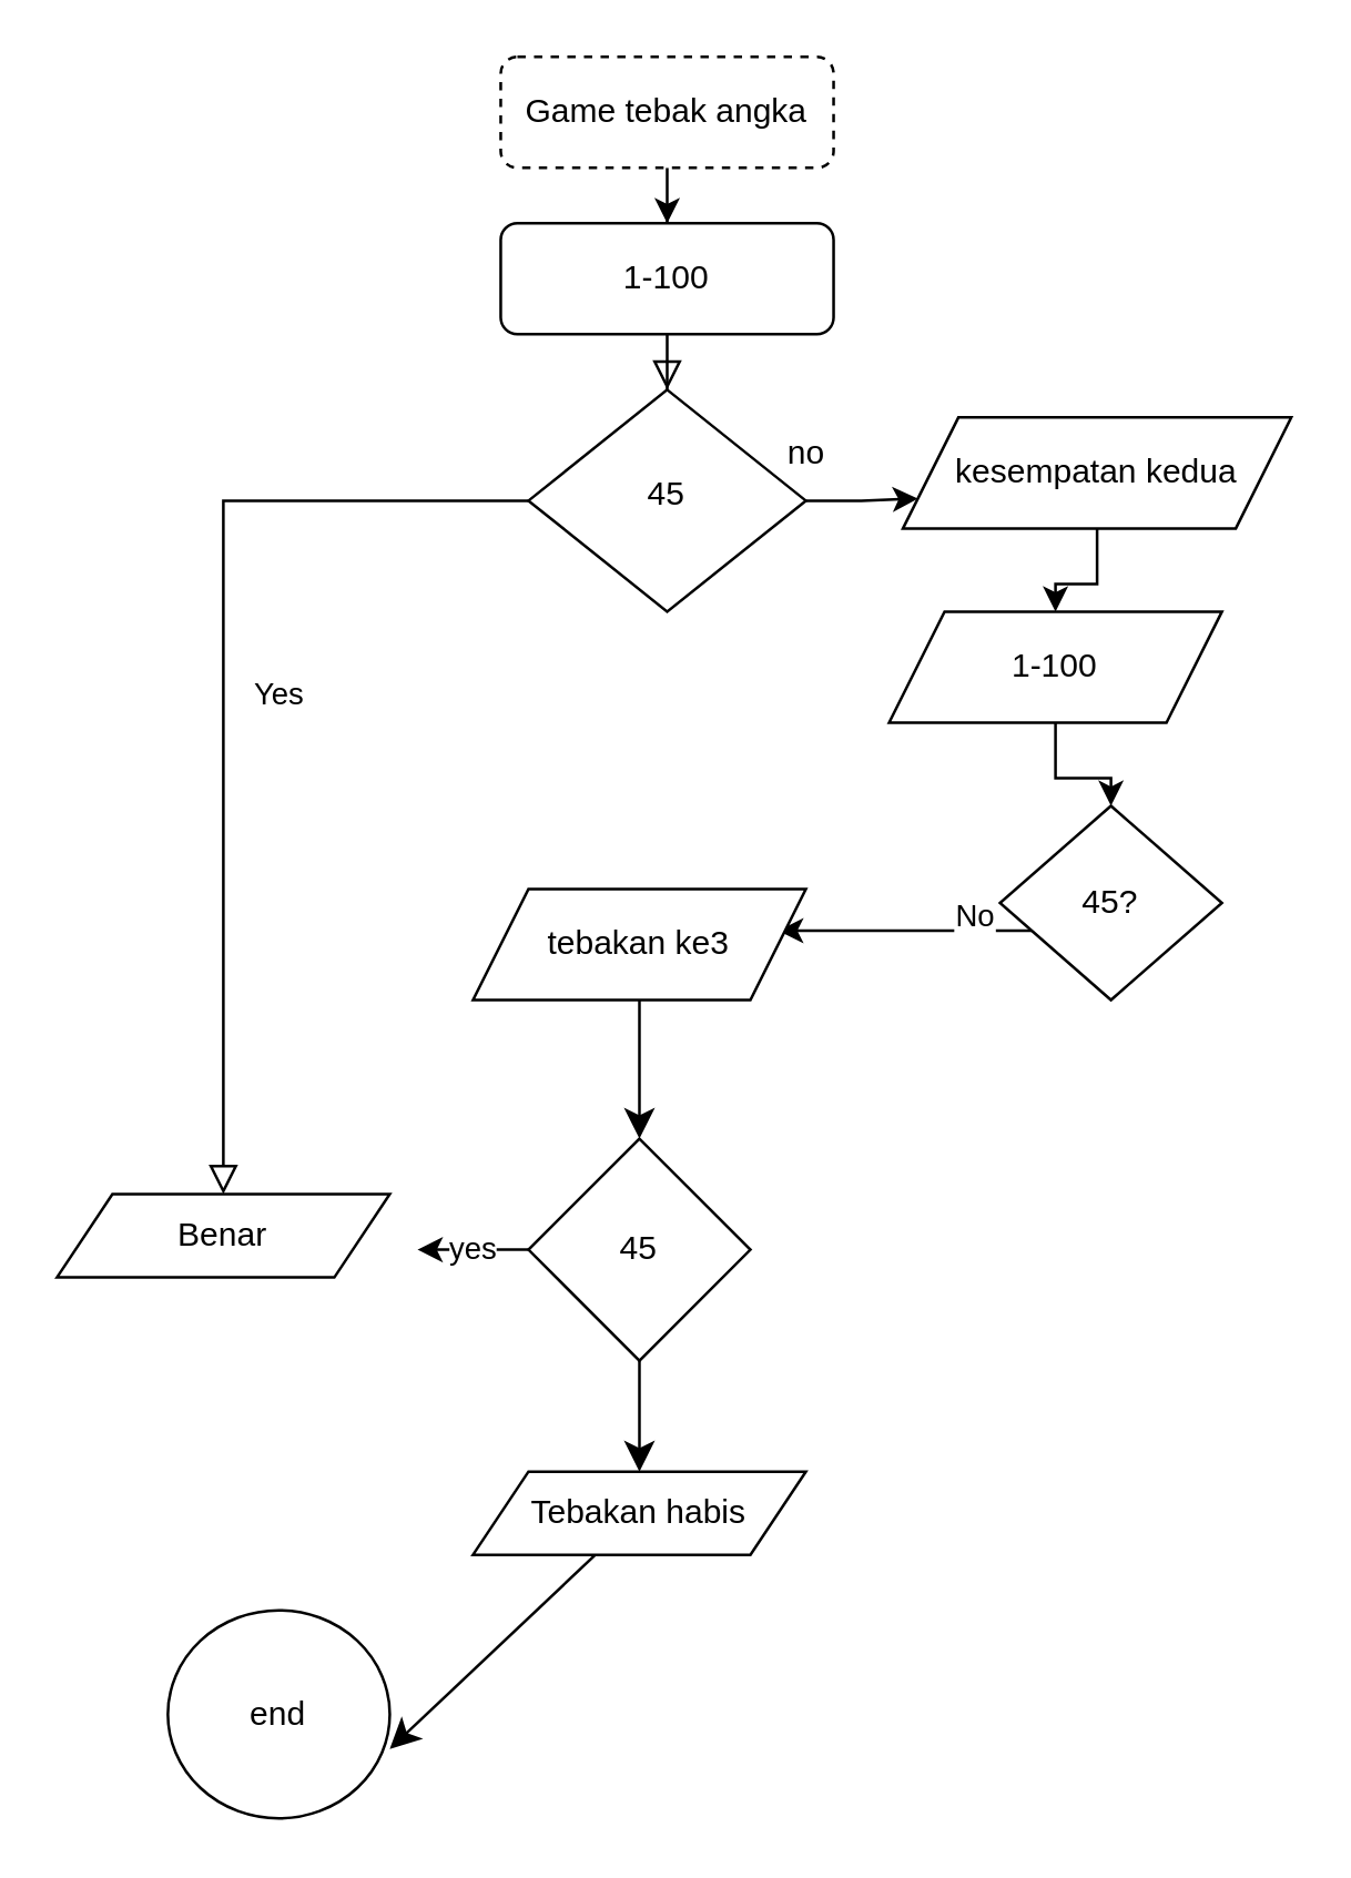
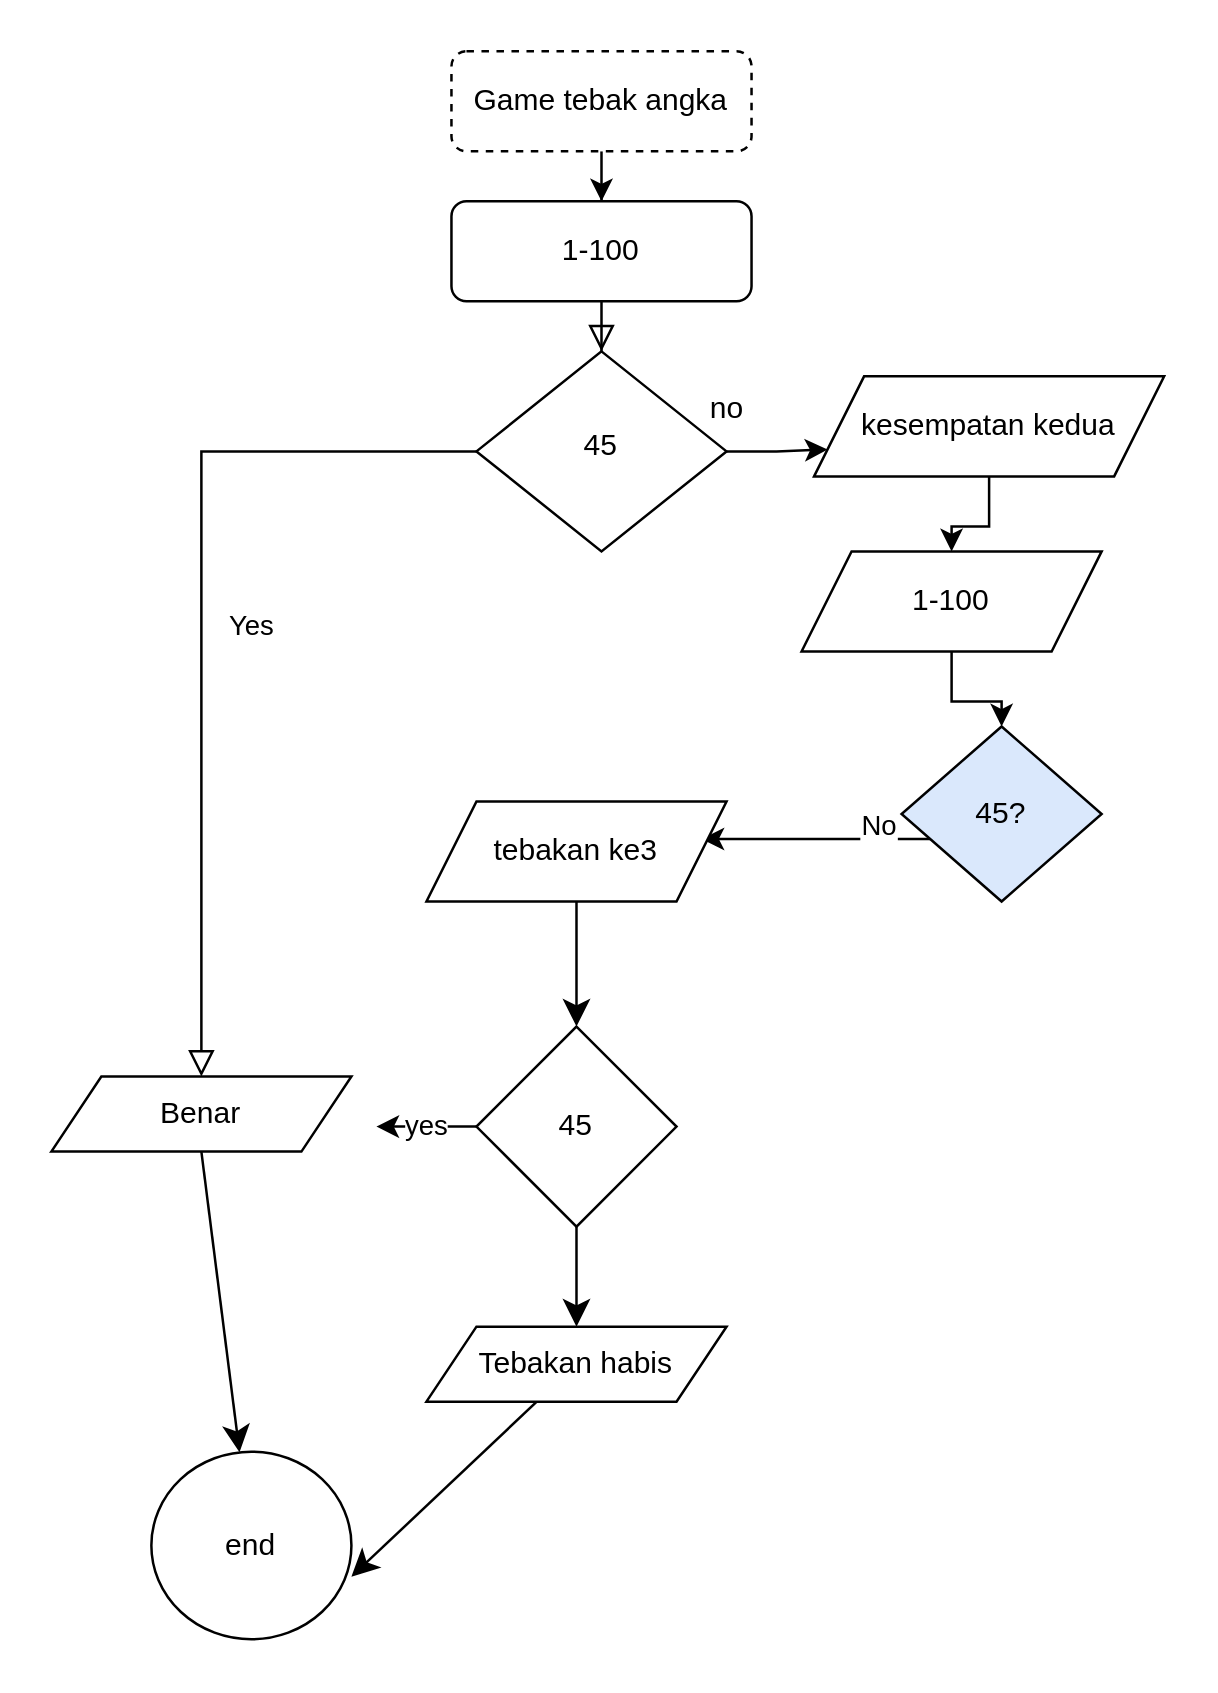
- <mxCell id="15" value="&lt;font style=&quot;vertical-align: inherit;&quot;&gt;&lt;font style=&quot;vertical-align: inherit;&quot;&gt;45?&lt;/font&gt;&lt;/font&gt;" style="rhombus;whiteSpace=wrap;html=1;" parent="1" vertex="1"><mxGeometry x="360" y="290" width="80" height="70" as="geometry" /></mxCell>
+ <mxCell id="15" value="&lt;font style=&quot;vertical-align: inherit;&quot;&gt;&lt;font style=&quot;vertical-align: inherit;&quot;&gt;45?&lt;/font&gt;&lt;/font&gt;" style="rhombus;whiteSpace=wrap;html=1;fillColor=#dae8fc;" parent="1" vertex="1"><mxGeometry x="360" y="290" width="80" height="70" as="geometry" /></mxCell>
+ <mxCell id="21" style="edgeStyle=none;curved=1;rounded=0;orthogonalLoop=1;jettySize=auto;html=1;exitX=0.5;exitY=1;exitDx=0;exitDy=0;fontSize=12;startSize=8;endSize=8;" parent="1" source="22" target="27" edge="1"><mxGeometry relative="1" as="geometry" /></mxCell>
